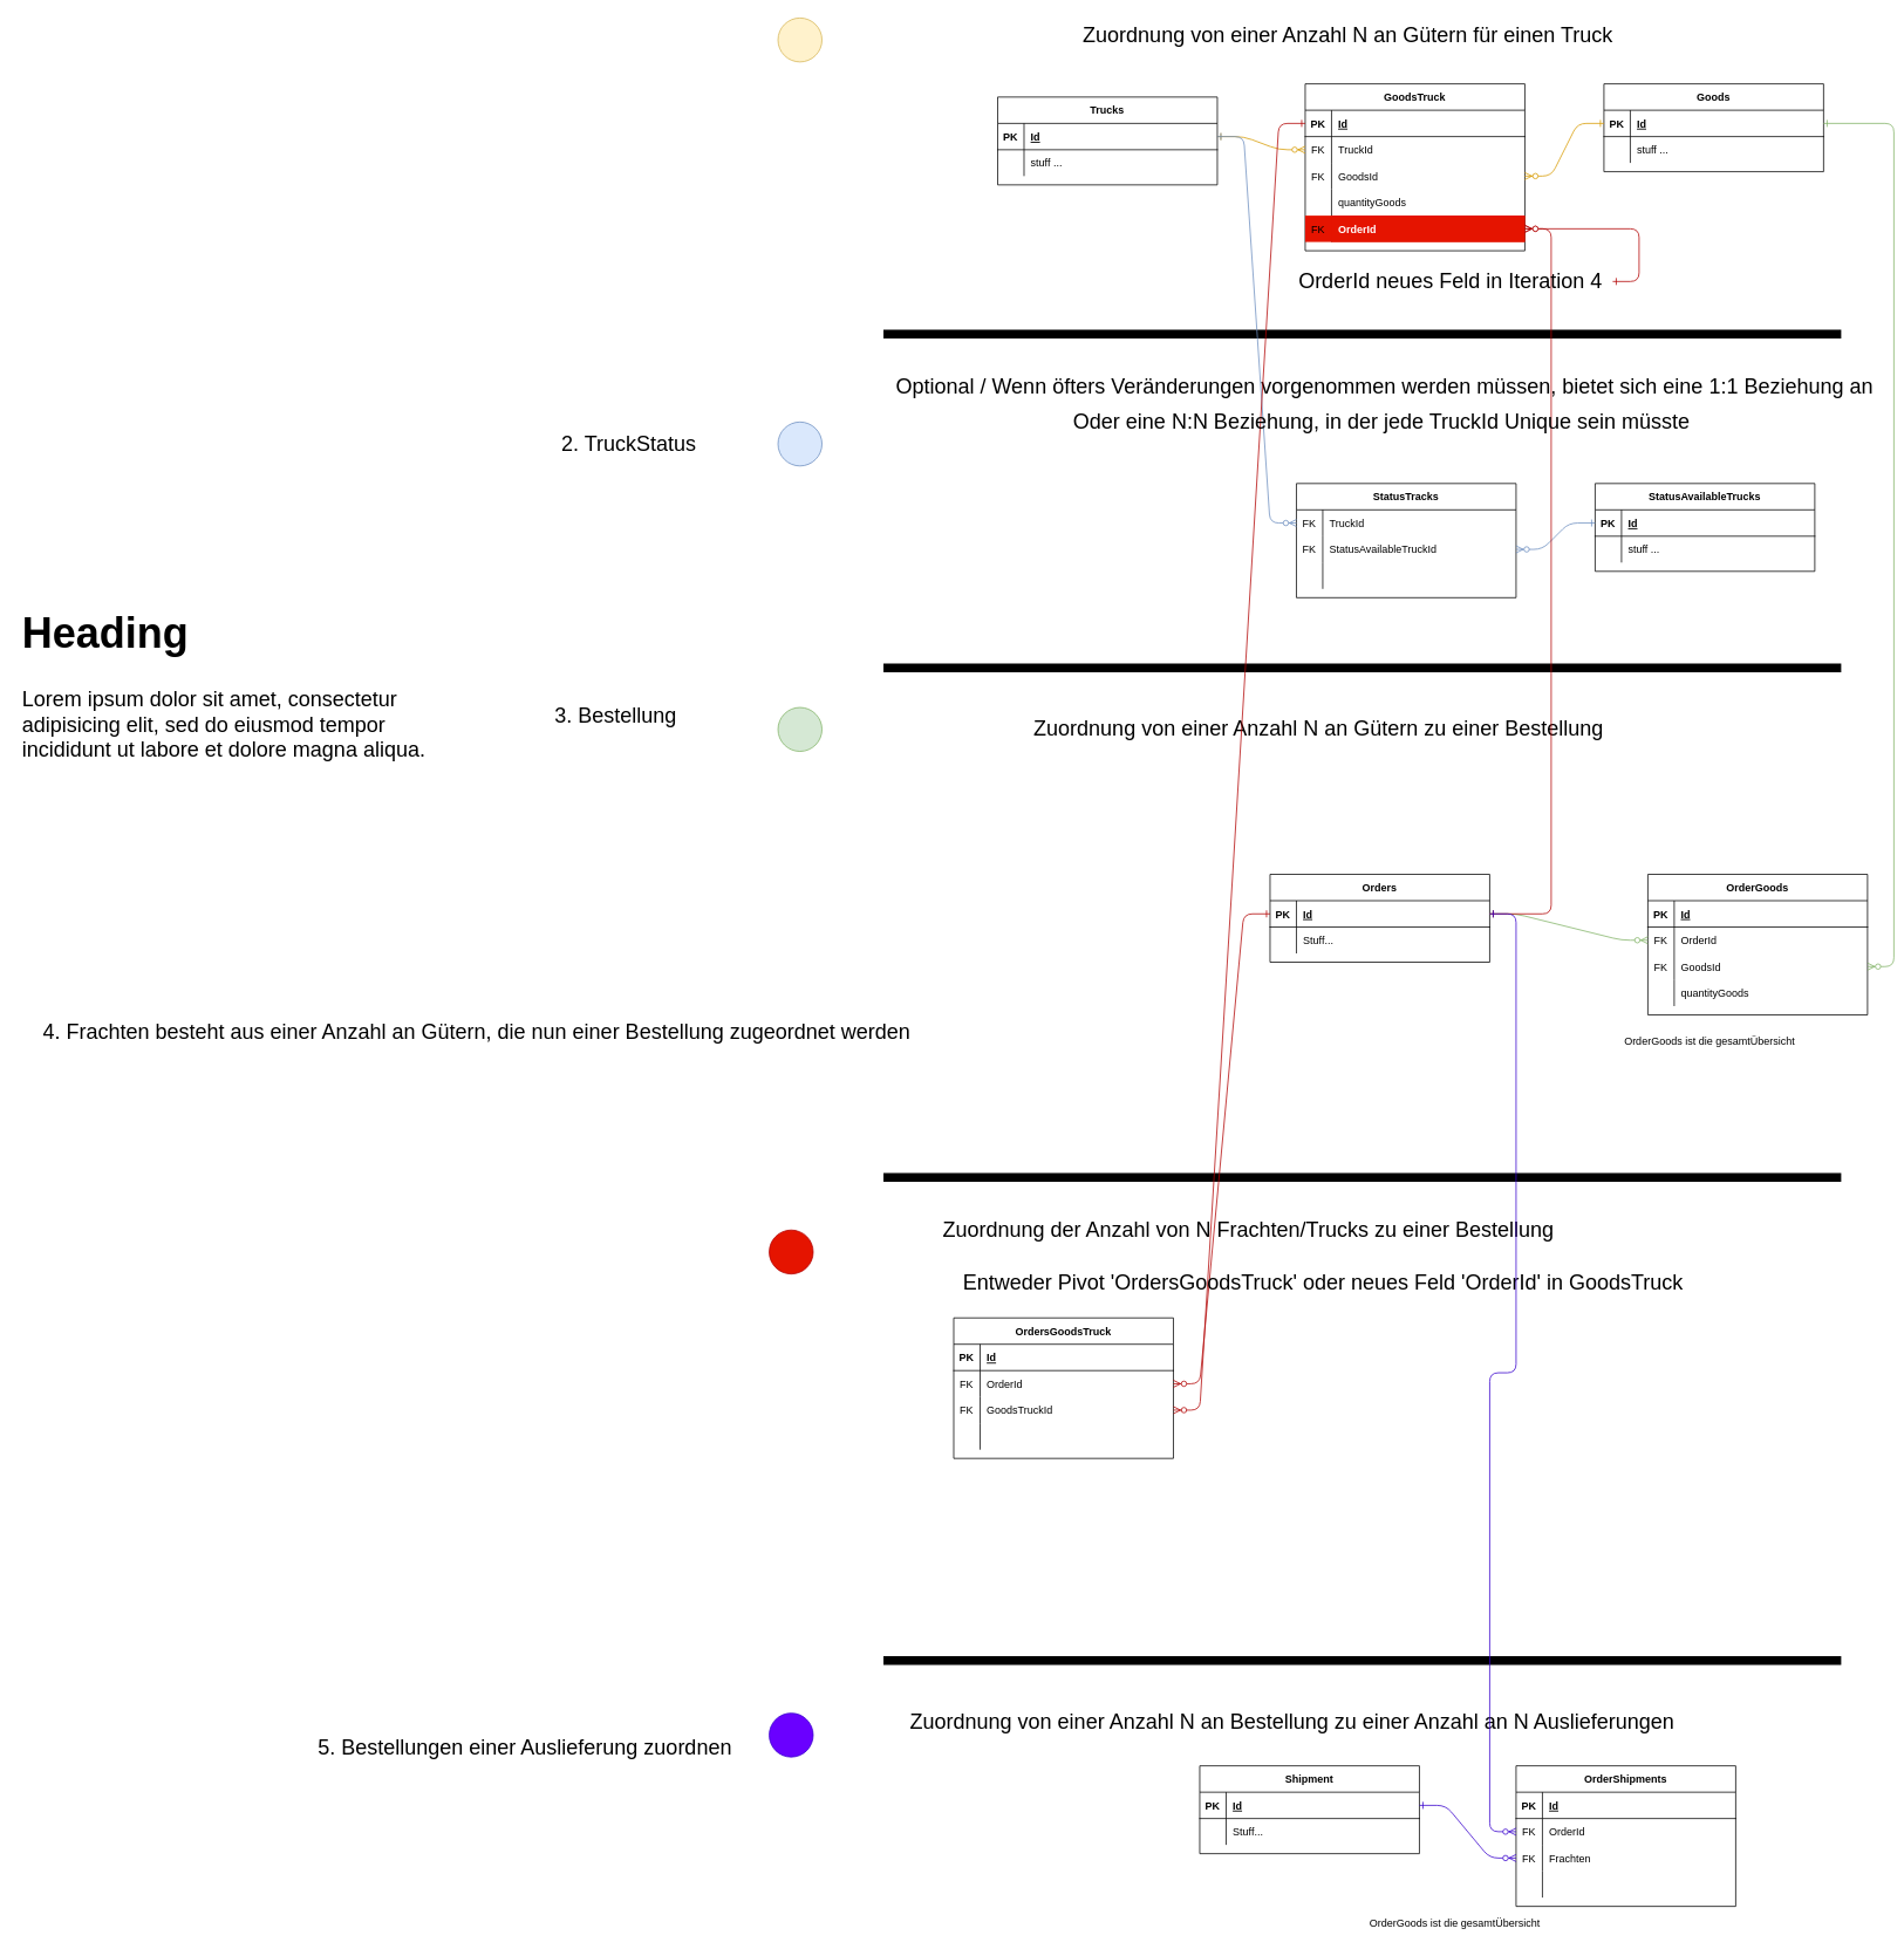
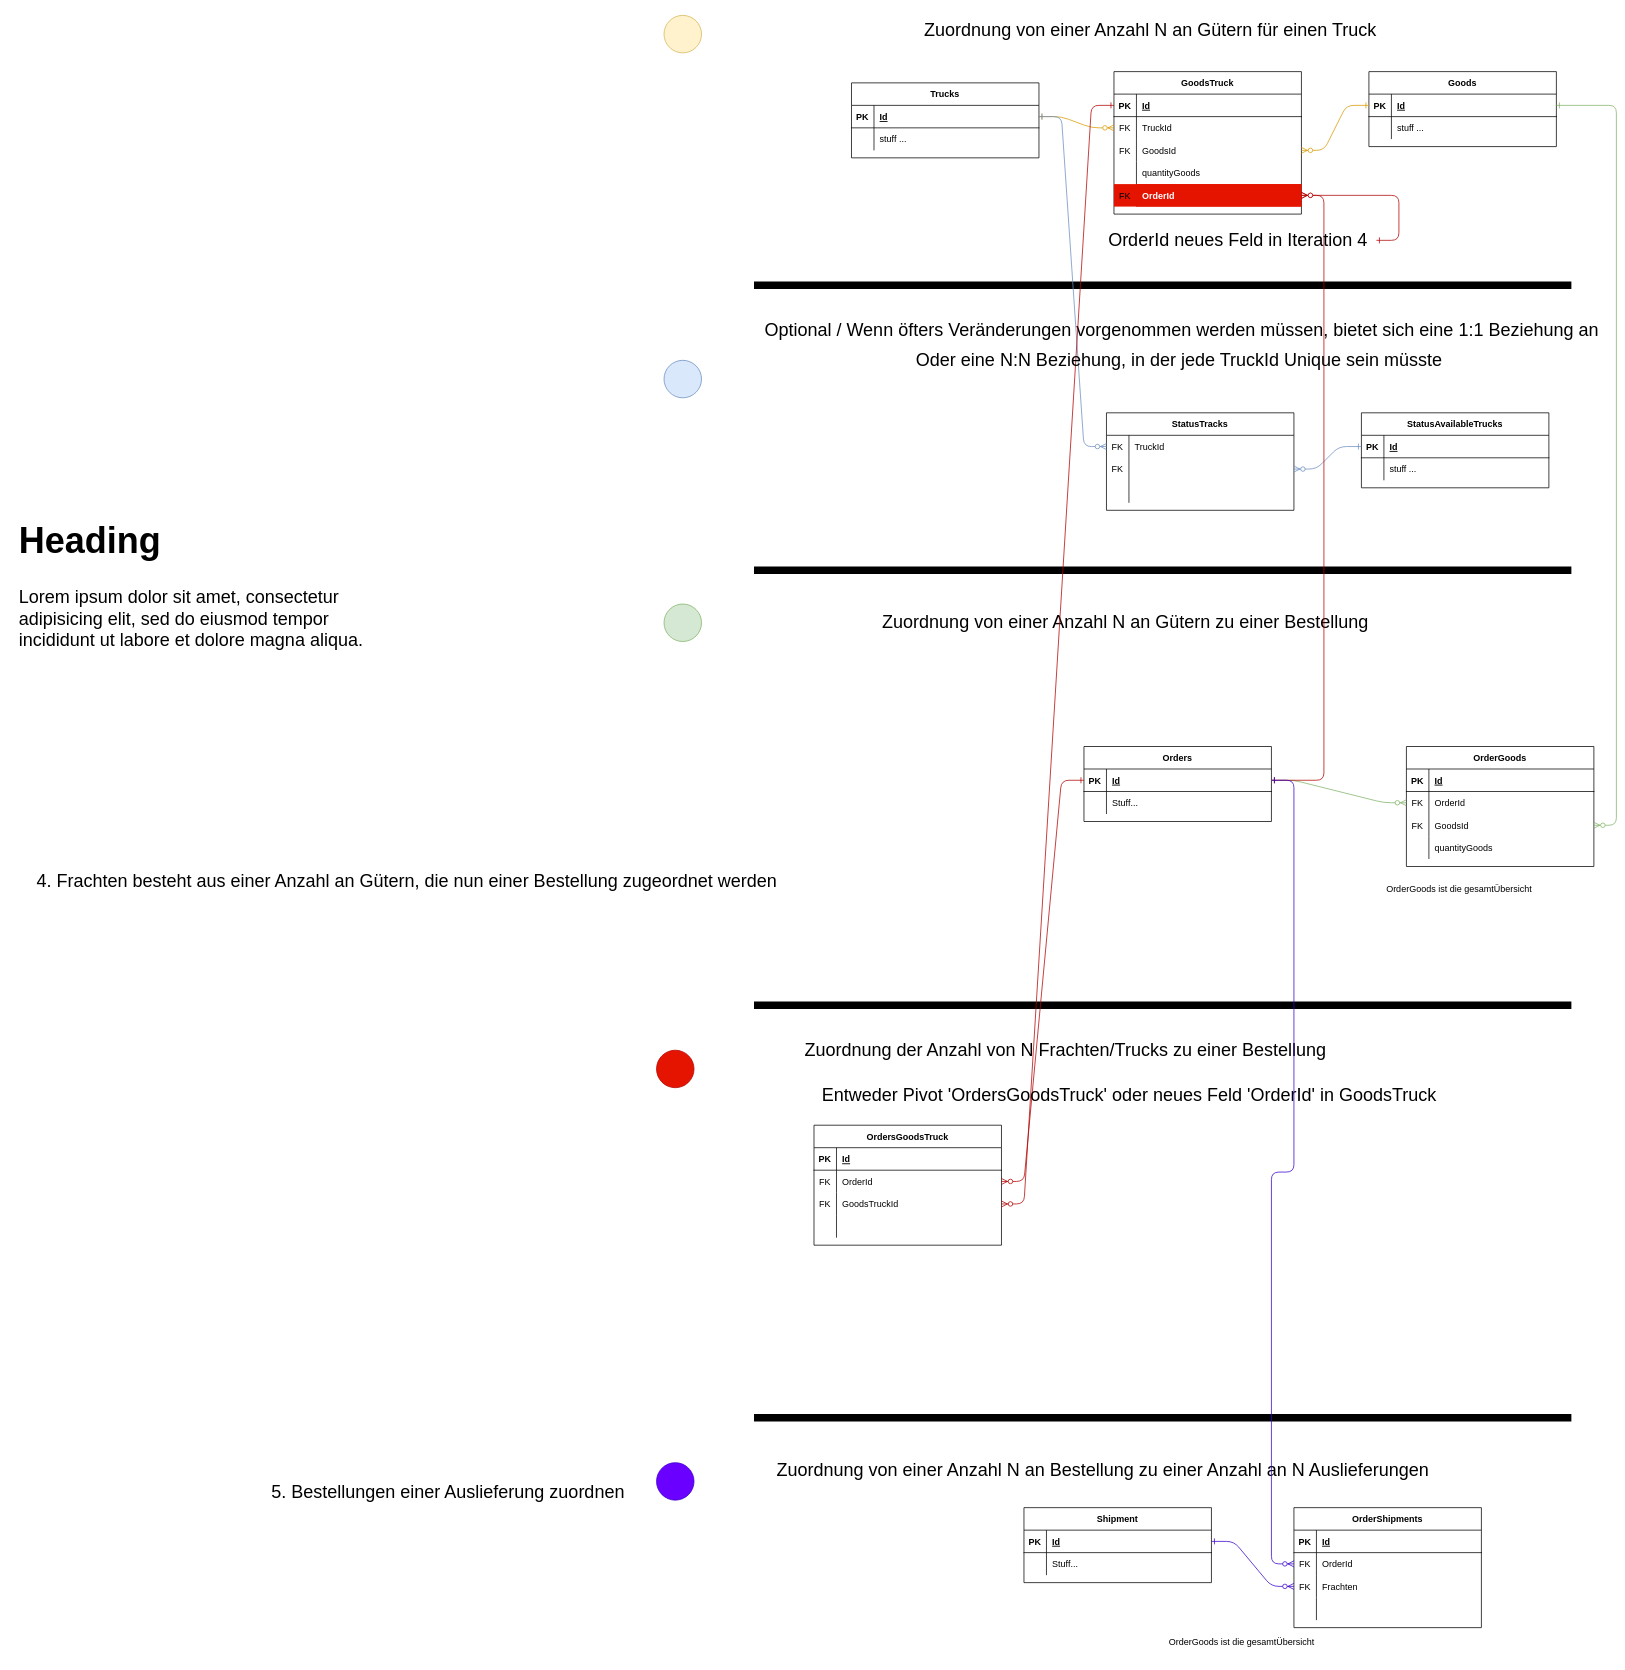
- <mxCell id="107" value="2. TruckStatus" style="text;html=1;align=center;verticalAlign=middle;resizable=0;points=[];autosize=1;strokeColor=none;fillColor=none;fontSize=24;" vertex="1" parent="1"><mxGeometry x="625" y="485" width="180" height="40" as="geometry" /></mxCell>
- <mxCell id="49" value="StatusAvailableTruckId" style="shape=partialRectangle;overflow=hidden;connectable=0;fillColor=none;top=0;left=0;bottom=0;right=0;align=left;spacingLeft=6;" vertex="1" parent="47"><mxGeometry x="30" width="220" height="30" as="geometry"><mxRectangle width="220" height="30" as="alternateBounds" /></mxGeometry></mxCell>
- <mxCell id="108" value="3. Bestellung" style="text;html=1;align=center;verticalAlign=middle;resizable=0;points=[];autosize=1;strokeColor=none;fillColor=none;fontSize=24;" vertex="1" parent="1"><mxGeometry x="620" y="795" width="160" height="40" as="geometry" /></mxCell>
